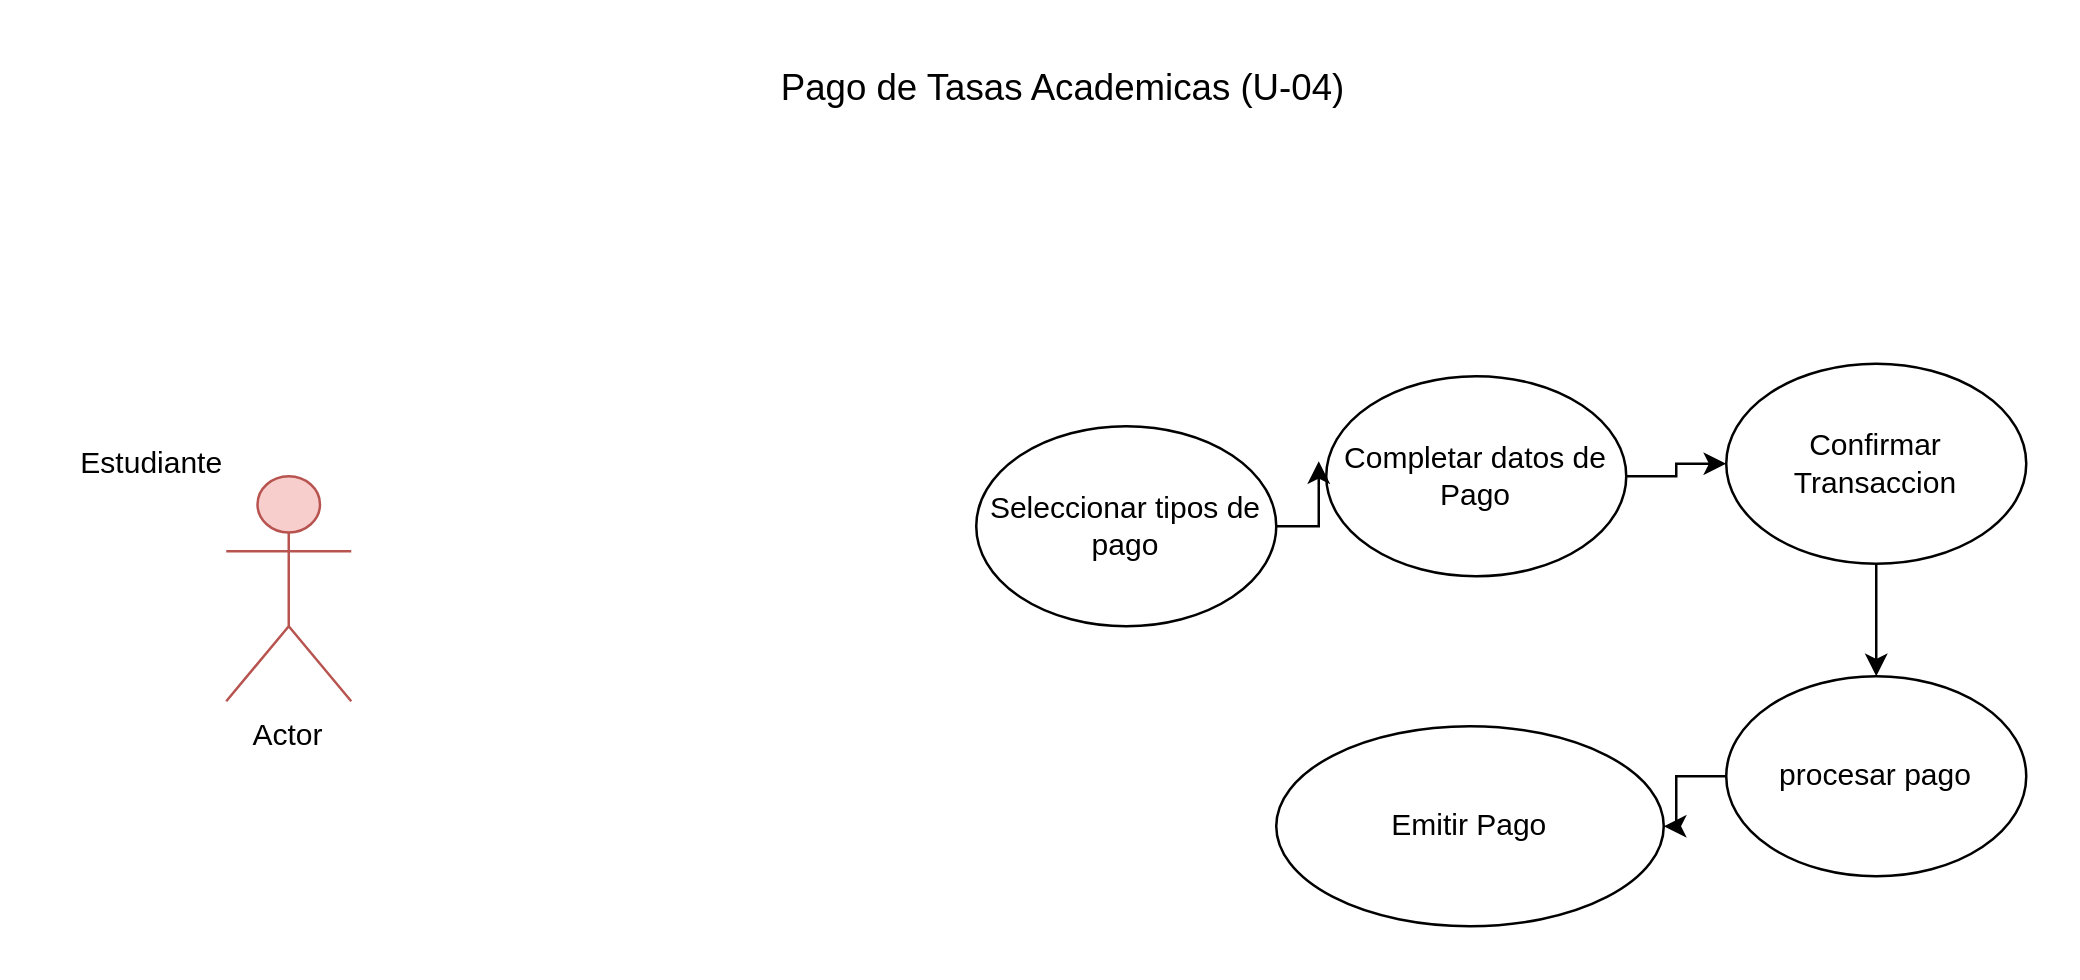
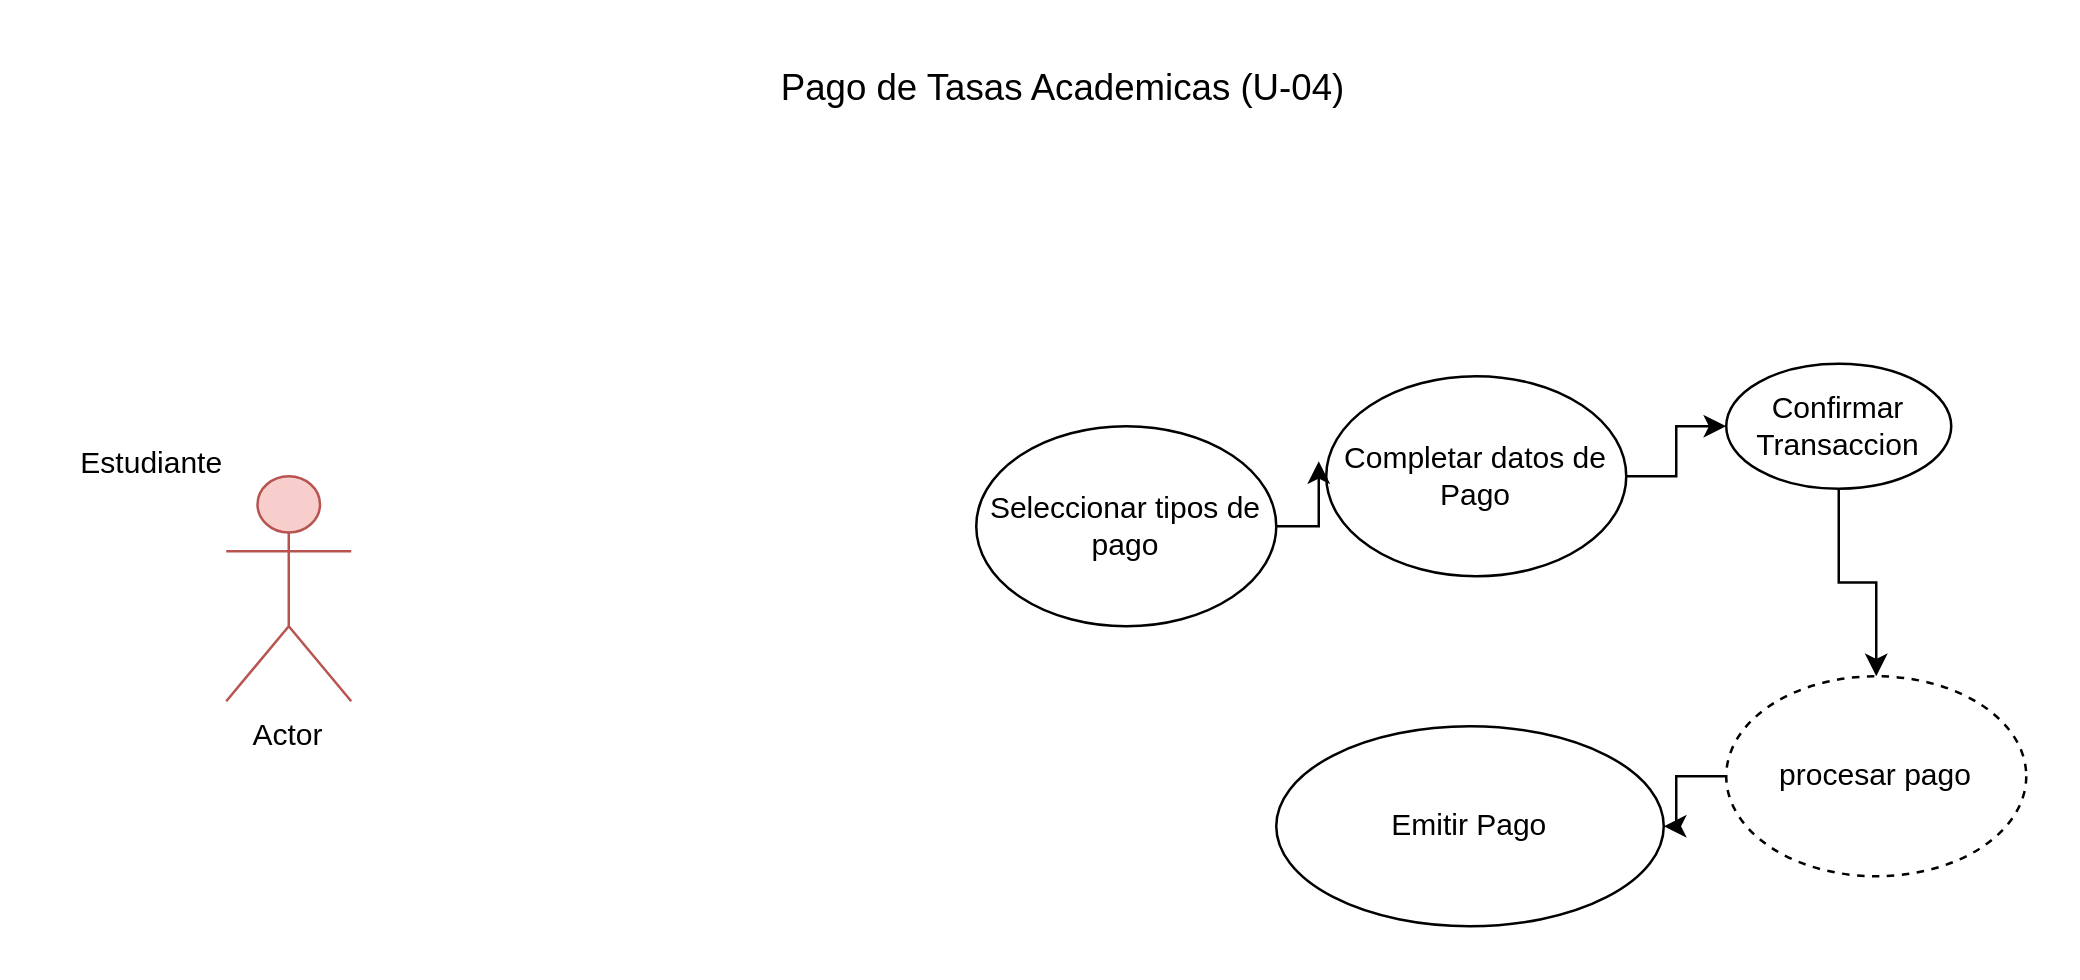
- <mxCell id="10" value="Confirmar Transaccion" style="ellipse;whiteSpace=wrap;html=1;" vertex="1" parent="1"><mxGeometry x="690" y="145" width="120" height="80" as="geometry" /></mxCell>
+ <mxCell id="10" value="Confirmar Transaccion" style="ellipse;whiteSpace=wrap;html=1;" vertex="1" parent="1"><mxGeometry x="690" y="145" width="90" height="50" as="geometry" /></mxCell>
- <mxCell id="12" value="procesar pago" style="ellipse;whiteSpace=wrap;html=1;" vertex="1" parent="1"><mxGeometry x="690" y="270" width="120" height="80" as="geometry" /></mxCell>
+ <mxCell id="12" value="procesar pago" style="ellipse;whiteSpace=wrap;html=1;dashed=1;" vertex="1" parent="1"><mxGeometry x="690" y="270" width="120" height="80" as="geometry" /></mxCell>
